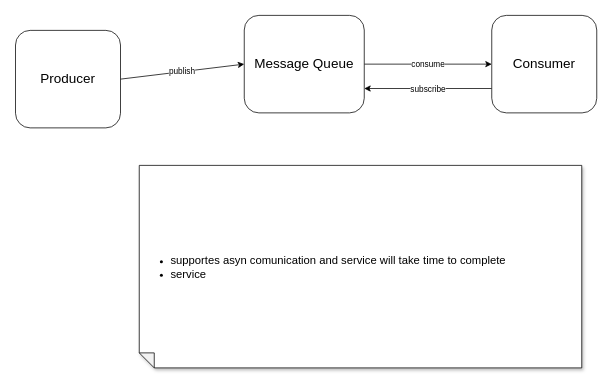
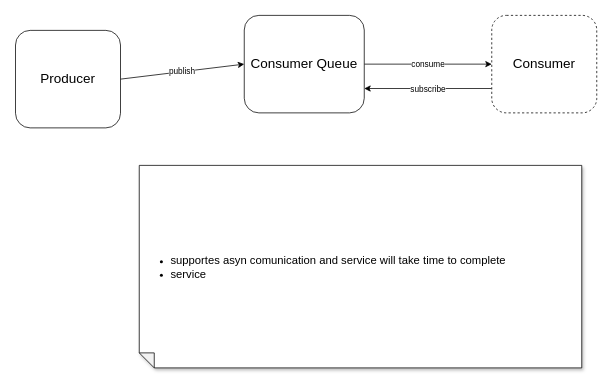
- <mxCell id="5" value="&lt;span style=&quot;font-size: 18px;&quot;&gt;Message Queue&lt;/span&gt;" style="rounded=1;whiteSpace=wrap;html=1;strokeWidth=1;" parent="1" vertex="1"><mxGeometry x="325" y="20" width="160" height="130" as="geometry" /></mxCell>
+ <mxCell id="5" value="&lt;span style=&quot;font-size: 18px;&quot;&gt;Consumer Queue&lt;/span&gt;" style="rounded=1;whiteSpace=wrap;html=1;strokeWidth=1;" parent="1" vertex="1"><mxGeometry x="325" y="20" width="160" height="130" as="geometry" /></mxCell>
- <mxCell id="7" value="&lt;font style=&quot;font-size: 18px;&quot;&gt;Consumer&lt;/font&gt;" style="rounded=1;whiteSpace=wrap;html=1;strokeWidth=1;" parent="1" vertex="1"><mxGeometry x="655" y="20" width="140" height="130" as="geometry" /></mxCell>
+ <mxCell id="7" value="&lt;font style=&quot;font-size: 18px;&quot;&gt;Consumer&lt;/font&gt;" style="rounded=1;whiteSpace=wrap;html=1;strokeWidth=1;dashed=1;" parent="1" vertex="1"><mxGeometry x="655" y="20" width="140" height="130" as="geometry" /></mxCell>
